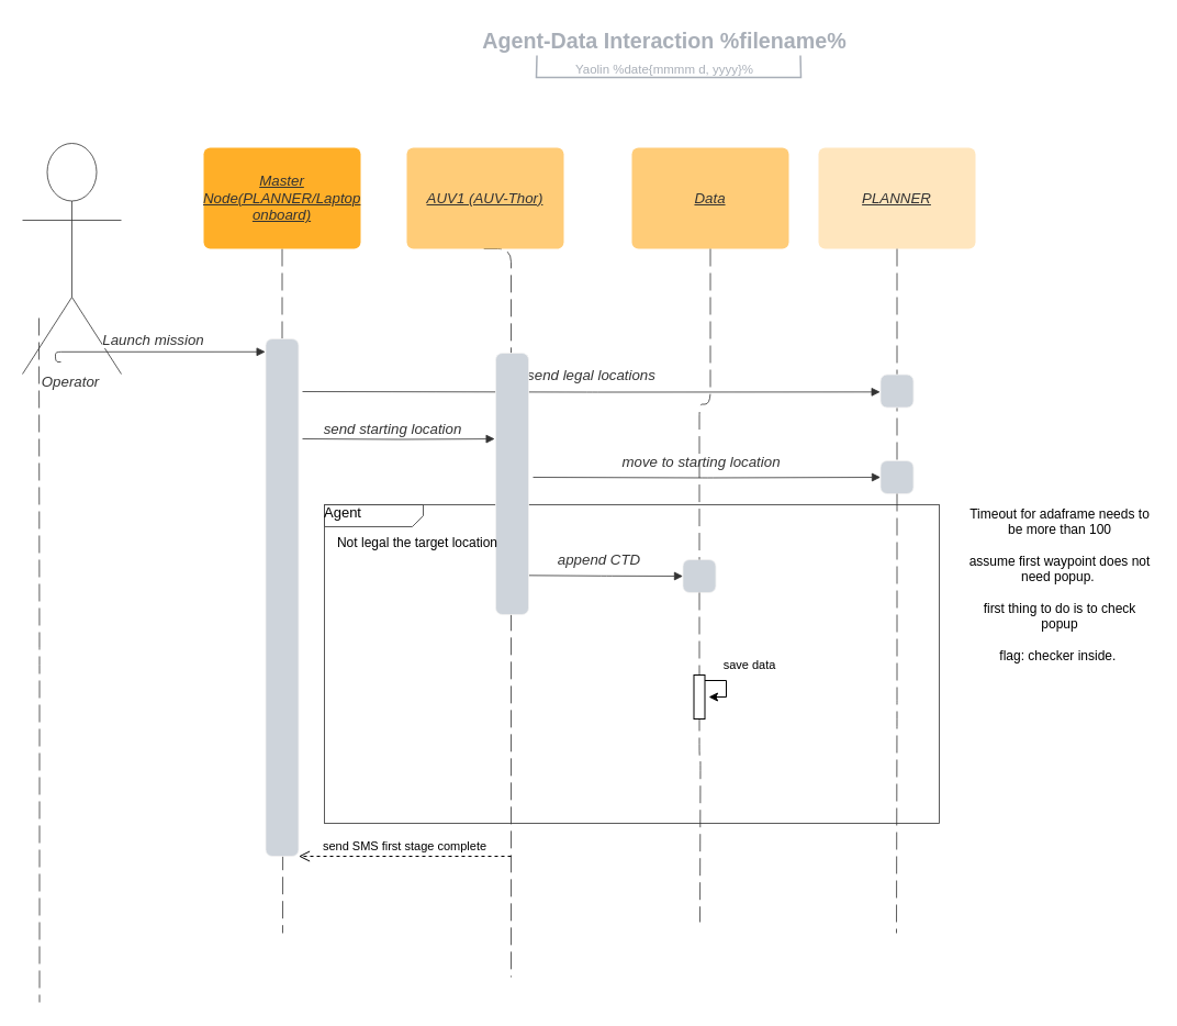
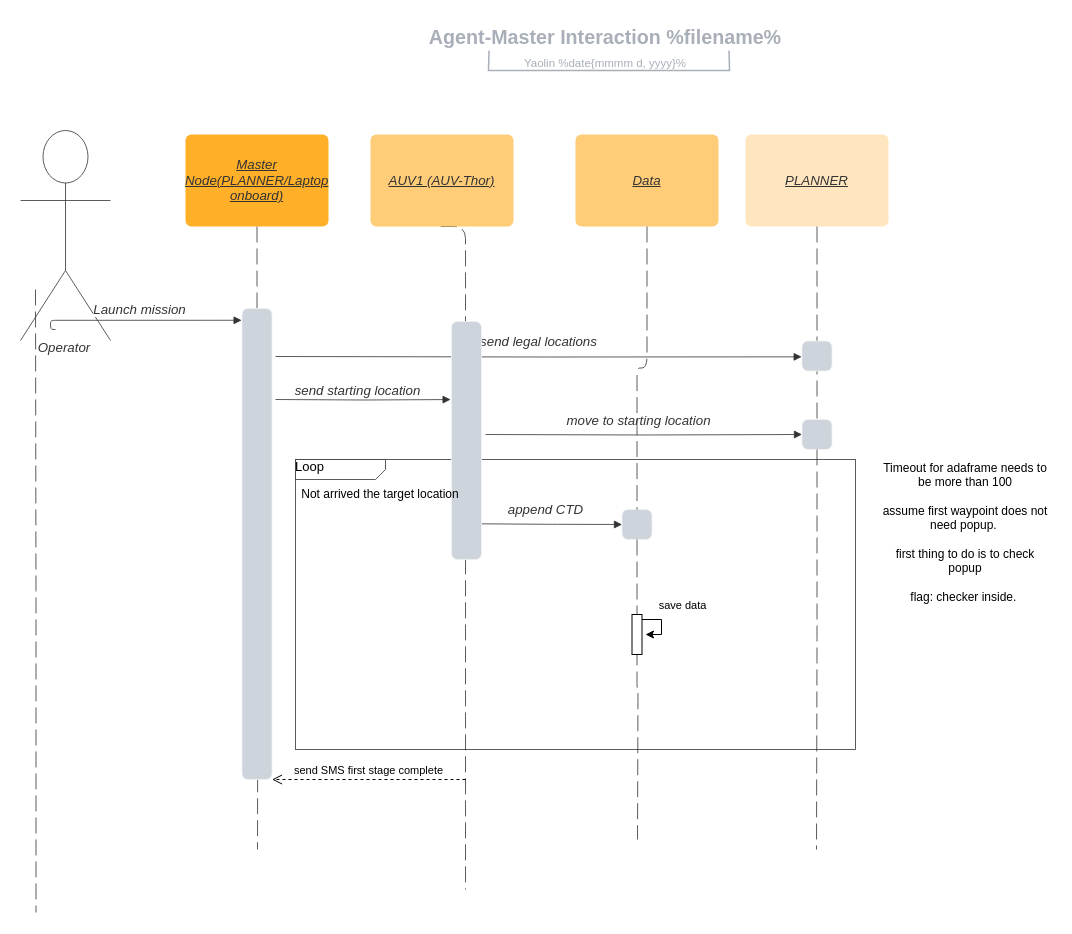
- <mxCell id="14" value="Agent-Data Interaction %filename%" style="points=[[0.318,0.967,0],[0.693,0.967,0]];html=1;overflow=block;blockSpacing=1;whiteSpace=wrap;fontSize=19.7;fontColor=#a9afb8;fontStyle=1;align=center;spacingLeft=7;spacingRight=7;spacingTop=2;spacing=3;strokeOpacity=0;fillOpacity=0;rounded=1;absoluteArcSize=1;arcSize=12;fillColor=#ffffff;strokeWidth=1.5;" parent="13" vertex="1"><mxGeometry width="640" height="31" as="geometry" /></mxCell>
+ <mxCell id="14" value="Agent-Master Interaction %filename%" style="points=[[0.318,0.967,0],[0.693,0.967,0]];html=1;overflow=block;blockSpacing=1;whiteSpace=wrap;fontSize=19.7;fontColor=#a9afb8;fontStyle=1;align=center;spacingLeft=7;spacingRight=7;spacingTop=2;spacing=3;strokeOpacity=0;fillOpacity=0;rounded=1;absoluteArcSize=1;arcSize=12;fillColor=#ffffff;strokeWidth=1.5;" parent="13" vertex="1"><mxGeometry width="640" height="31" as="geometry" /></mxCell>
- <mxCell id="4" value="Agent" style="html=1;blockSpacing=1;whiteSpace=wrap;shape=mxgraph.sysml.package2;xSize=90;overflow=fill;fontSize=13;align=left;spacing=0;strokeColor=#333333;strokeOpacity=100;fillOpacity=100;rounded=1;absoluteArcSize=1;arcSize=12;fillColor=#ffffff;strokeWidth=0.8;" parent="1" vertex="1"><mxGeometry x="295" y="459" width="560" height="290" as="geometry" /></mxCell>
+ <mxCell id="4" value="Loop" style="html=1;blockSpacing=1;whiteSpace=wrap;shape=mxgraph.sysml.package2;xSize=90;overflow=fill;fontSize=13;align=left;spacing=0;strokeColor=#333333;strokeOpacity=100;fillOpacity=100;rounded=1;absoluteArcSize=1;arcSize=12;fillColor=#ffffff;strokeWidth=0.8;" parent="1" vertex="1"><mxGeometry x="295" y="459" width="560" height="290" as="geometry" /></mxCell>
- <mxCell id="34" value="Not legal the target location" style="text;html=1;strokeColor=none;fillColor=none;align=center;verticalAlign=middle;whiteSpace=wrap;rounded=0;" parent="1" vertex="1"><mxGeometry x="285" y="479" width="190" height="30" as="geometry" /></mxCell>
+ <mxCell id="34" value="Not arrived the target location" style="text;html=1;strokeColor=none;fillColor=none;align=center;verticalAlign=middle;whiteSpace=wrap;rounded=0;" parent="1" vertex="1"><mxGeometry x="285" y="479" width="190" height="30" as="geometry" /></mxCell>
